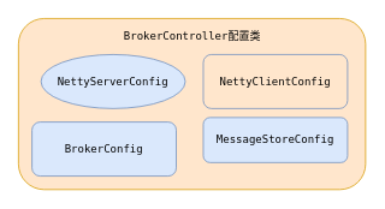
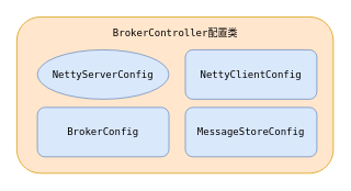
- <mxCell id="5" value="&lt;pre&gt;&lt;pre&gt;NettyClientConfig&lt;/pre&gt;&lt;/pre&gt;" style="rounded=1;whiteSpace=wrap;html=1;fillColor=#ffe6cc;strokeColor=#6c8ebf;" vertex="1" parent="1"><mxGeometry x="225" y="60" width="160" height="60" as="geometry" /></mxCell>
+ <mxCell id="5" value="&lt;pre&gt;&lt;pre&gt;NettyClientConfig&lt;/pre&gt;&lt;/pre&gt;" style="rounded=1;whiteSpace=wrap;html=1;fillColor=#dae8fc;strokeColor=#6c8ebf;" vertex="1" parent="1"><mxGeometry x="225" y="60" width="160" height="60" as="geometry" /></mxCell>
- <mxCell id="7" value="&lt;pre&gt;&lt;pre&gt;&lt;pre&gt;MessageStoreConfig&lt;/pre&gt;&lt;/pre&gt;&lt;/pre&gt;" style="rounded=1;whiteSpace=wrap;html=1;fillColor=#dae8fc;strokeColor=#6c8ebf;" vertex="1" parent="1"><mxGeometry x="225" y="130" width="160" height="50" as="geometry" /></mxCell>
+ <mxCell id="7" value="&lt;pre&gt;&lt;pre&gt;&lt;pre&gt;MessageStoreConfig&lt;/pre&gt;&lt;/pre&gt;&lt;/pre&gt;" style="rounded=1;whiteSpace=wrap;html=1;fillColor=#dae8fc;strokeColor=#6c8ebf;" vertex="1" parent="1"><mxGeometry x="225" y="130" width="160" height="60" as="geometry" /></mxCell>
- <mxCell id="6" value="&lt;pre&gt;&lt;pre&gt;BrokerConfig&lt;/pre&gt;&lt;/pre&gt;" style="rounded=1;whiteSpace=wrap;html=1;fillColor=#dae8fc;strokeColor=#6c8ebf;" vertex="1" parent="1"><mxGeometry x="35" y="135" width="160" height="60" as="geometry" /></mxCell>
+ <mxCell id="6" value="&lt;pre&gt;&lt;pre&gt;BrokerConfig&lt;/pre&gt;&lt;/pre&gt;" style="rounded=1;whiteSpace=wrap;html=1;fillColor=#dae8fc;strokeColor=#6c8ebf;" vertex="1" parent="1"><mxGeometry x="45" y="130" width="160" height="60" as="geometry" /></mxCell>
